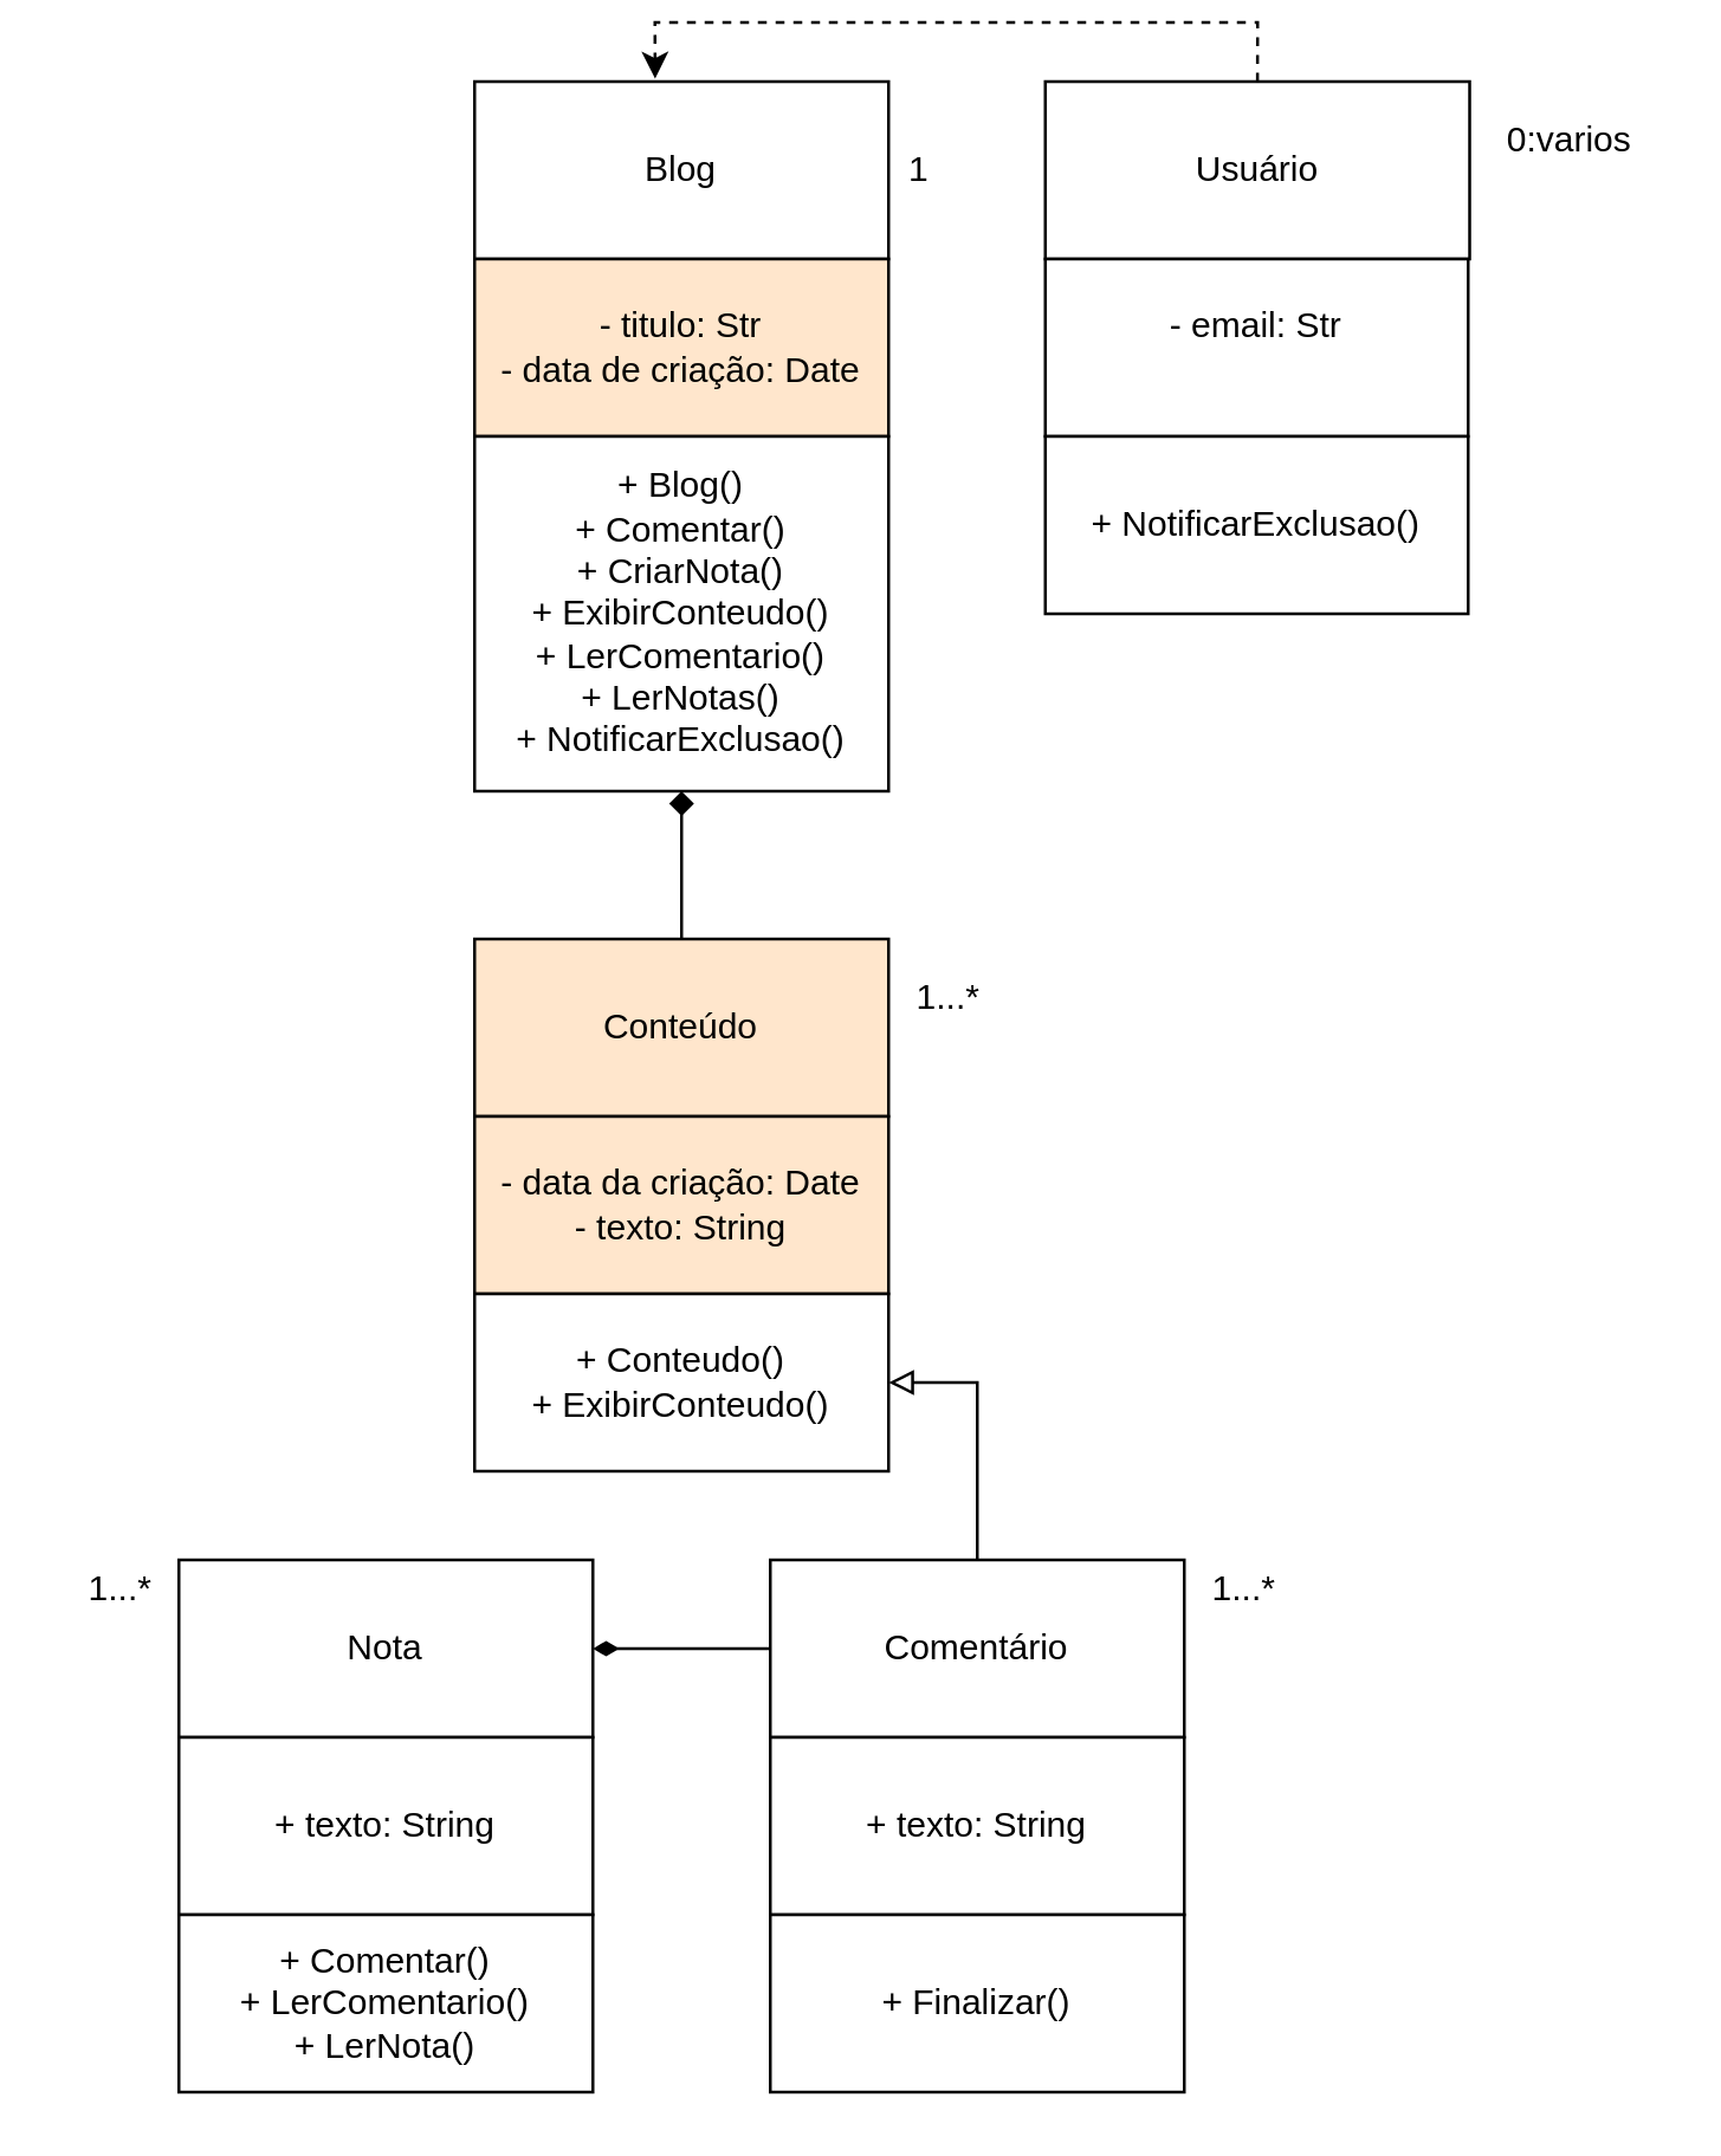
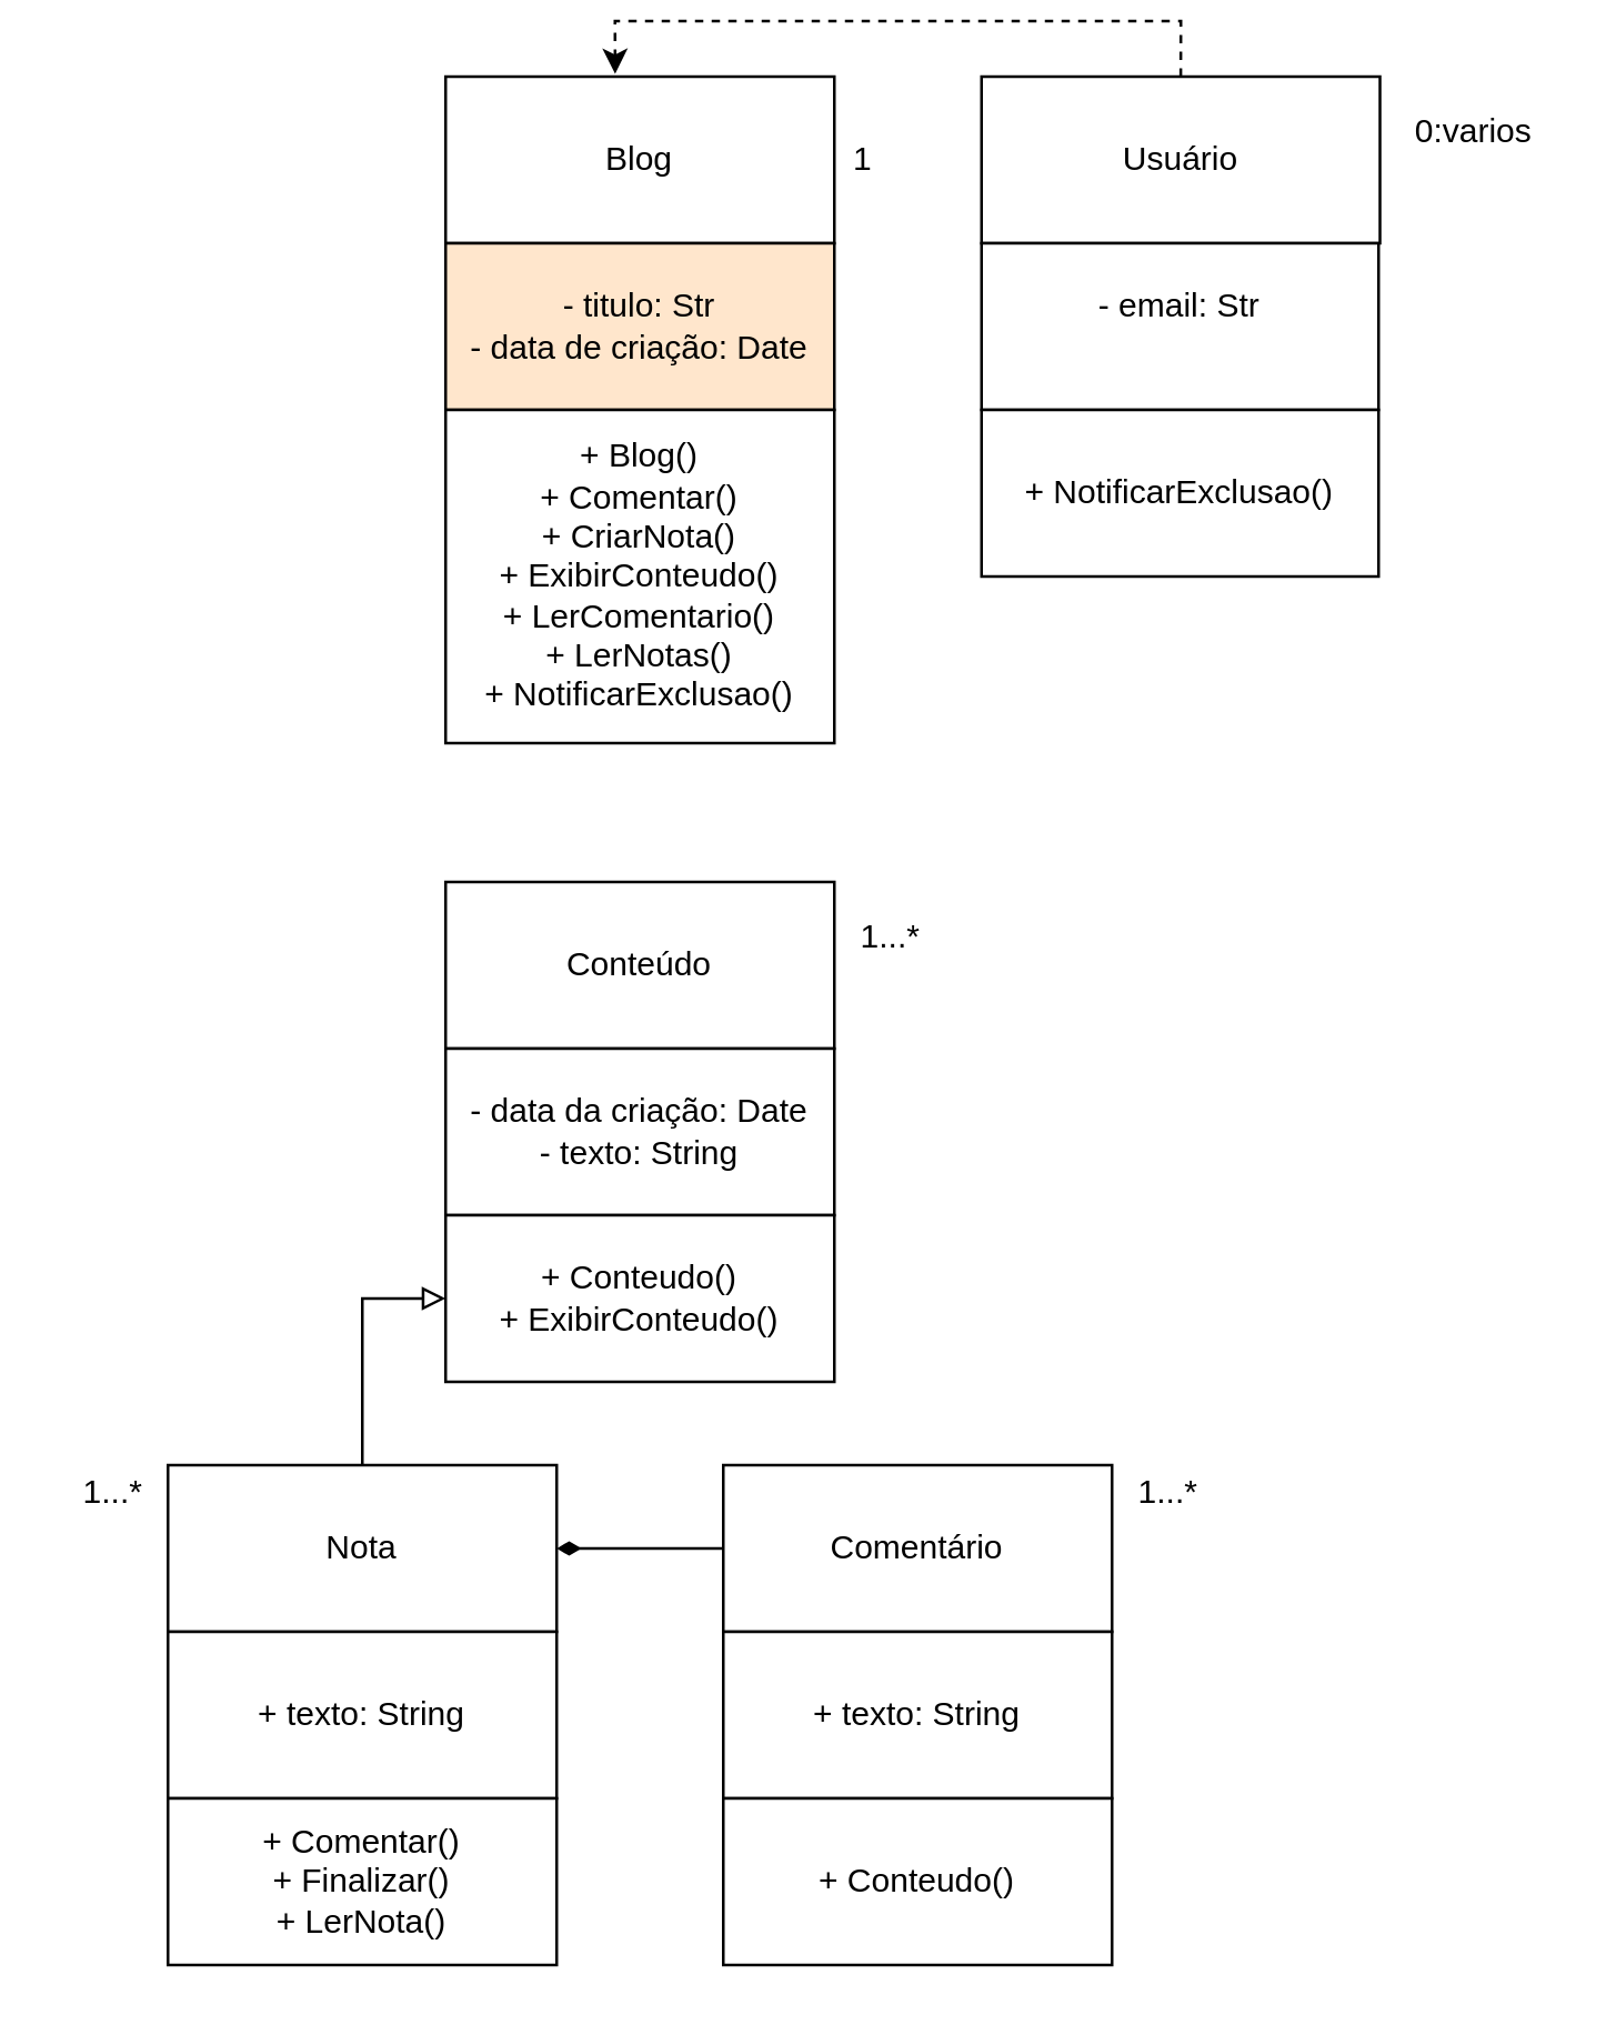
- <mxCell id="5" style="edgeStyle=orthogonalEdgeStyle;rounded=0;orthogonalLoop=1;jettySize=auto;html=1;exitX=0.5;exitY=0;exitDx=0;exitDy=0;entryX=0.5;entryY=1;entryDx=0;entryDy=0;endArrow=diamond;endFill=1;" edge="1" parent="1" source="6" target="11"><mxGeometry relative="1" as="geometry" /></mxCell>
- <mxCell id="6" value="Conteúdo" style="rounded=0;whiteSpace=wrap;html=1;fillColor=#ffe6cc;" vertex="1" parent="1"><mxGeometry x="160" y="310" width="140" height="60" as="geometry" /></mxCell>
+ <mxCell id="6" value="Conteúdo" style="rounded=0;whiteSpace=wrap;html=1;" vertex="1" parent="1"><mxGeometry x="160" y="310" width="140" height="60" as="geometry" /></mxCell>
- <mxCell id="9" value="- data da criação: Date&lt;br&gt;- texto: String" style="rounded=0;whiteSpace=wrap;html=1;fillColor=#ffe6cc;" vertex="1" parent="1"><mxGeometry x="160" y="370" width="140" height="60" as="geometry" /></mxCell>
+ <mxCell id="9" value="- data da criação: Date&lt;br&gt;- texto: String" style="rounded=0;whiteSpace=wrap;html=1;" vertex="1" parent="1"><mxGeometry x="160" y="370" width="140" height="60" as="geometry" /></mxCell>
+ <mxCell id="13" style="edgeStyle=orthogonalEdgeStyle;rounded=0;orthogonalLoop=1;jettySize=auto;html=1;entryX=0;entryY=0.5;entryDx=0;entryDy=0;endArrow=block;endFill=0;" edge="1" parent="1" source="14" target="12"><mxGeometry relative="1" as="geometry" /></mxCell>
- <mxCell id="16" style="edgeStyle=orthogonalEdgeStyle;rounded=0;orthogonalLoop=1;jettySize=auto;html=1;exitX=0.5;exitY=0;exitDx=0;exitDy=0;entryX=1;entryY=0.5;entryDx=0;entryDy=0;endArrow=block;endFill=0;" edge="1" parent="1" source="18" target="12"><mxGeometry relative="1" as="geometry" /></mxCell>
- <mxCell id="20" value="+ Comentar()&lt;br&gt;+ LerComentario()&lt;br&gt;+ LerNota()" style="rounded=0;whiteSpace=wrap;html=1;" vertex="1" parent="1"><mxGeometry x="60" y="640" width="140" height="60" as="geometry" /></mxCell>
+ <mxCell id="20" value="+ Comentar()&lt;br&gt;+ Finalizar()&lt;br&gt;+ LerNota()" style="rounded=0;whiteSpace=wrap;html=1;" vertex="1" parent="1"><mxGeometry x="60" y="640" width="140" height="60" as="geometry" /></mxCell>
- <mxCell id="21" value="+ Finalizar()" style="rounded=0;whiteSpace=wrap;html=1;" vertex="1" parent="1"><mxGeometry x="260" y="640" width="140" height="60" as="geometry" /></mxCell>
+ <mxCell id="21" value="+ Conteudo()" style="rounded=0;whiteSpace=wrap;html=1;" vertex="1" parent="1"><mxGeometry x="260" y="640" width="140" height="60" as="geometry" /></mxCell>
